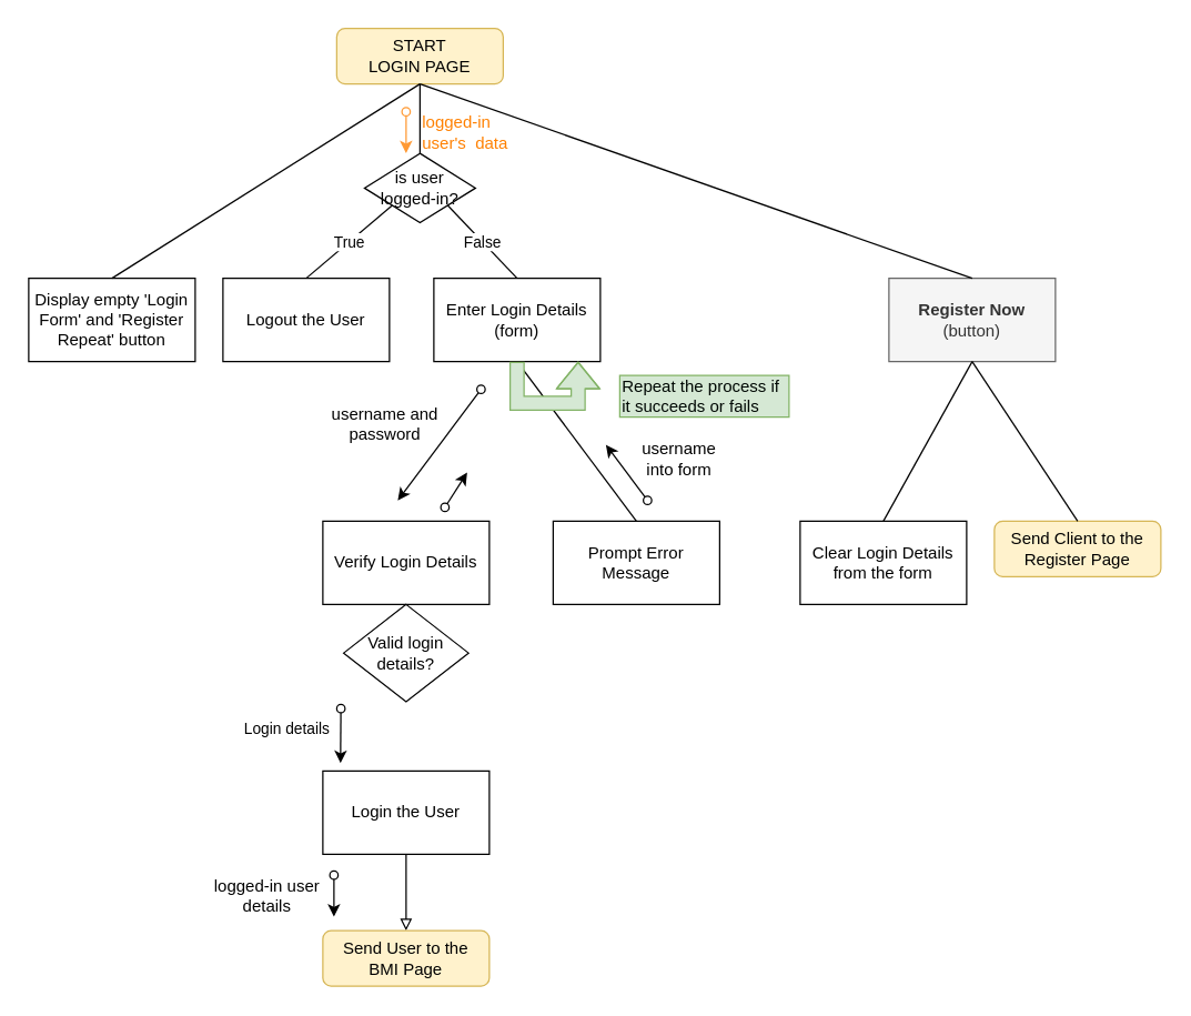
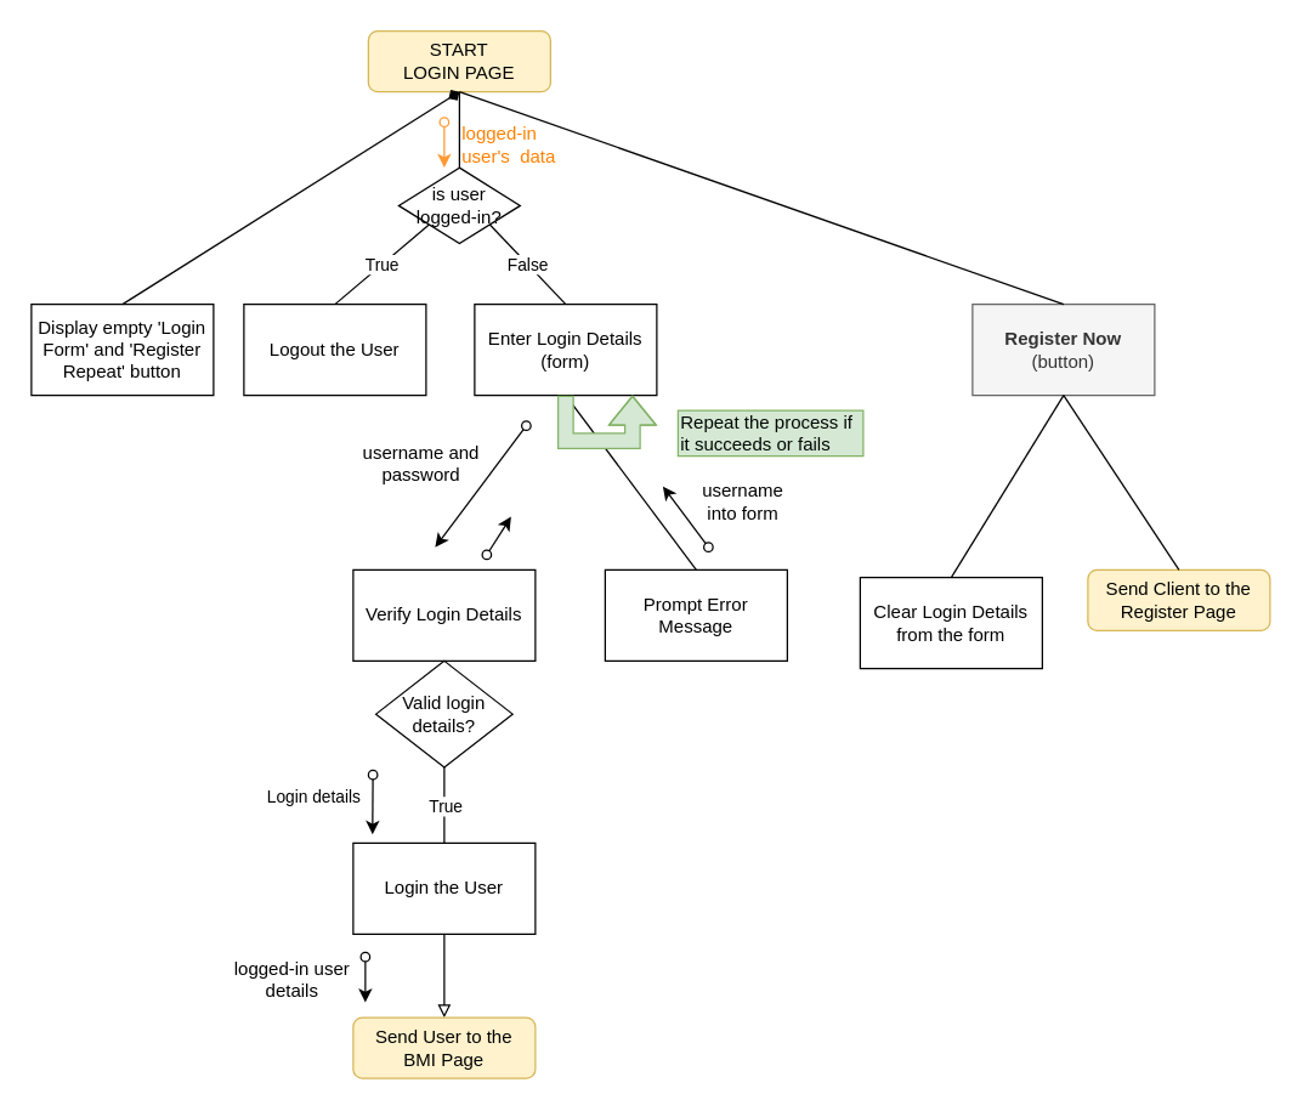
- <mxCell id="37" value="" style="endArrow=none;html=1;rounded=0;entryX=0.5;entryY=1;entryDx=0;entryDy=0;exitX=0.5;exitY=0;exitDx=0;exitDy=0;" parent="1" source="36" target="11" edge="1"><mxGeometry width="50" height="50" relative="1" as="geometry"><mxPoint x="156" y="180" as="sourcePoint" /><mxPoint x="206" y="130" as="targetPoint" /></mxGeometry></mxCell>
+ <mxCell id="37" value="" style="endArrow=diamond;html=1;rounded=0;entryX=0.5;entryY=1;entryDx=0;entryDy=0;exitX=0.5;exitY=0;exitDx=0;exitDy=0;" parent="1" source="36" target="11" edge="1"><mxGeometry width="50" height="50" relative="1" as="geometry"><mxPoint x="156" y="180" as="sourcePoint" /><mxPoint x="206" y="130" as="targetPoint" /></mxGeometry></mxCell>
- <mxCell id="31" value="Clear Login Details&lt;br&gt;from the form" style="rounded=0;whiteSpace=wrap;html=1;" parent="1" vertex="1"><mxGeometry x="576" y="375" width="120" height="60" as="geometry" /></mxCell>
+ <mxCell id="31" value="Clear Login Details&lt;br&gt;from the form" style="rounded=0;whiteSpace=wrap;html=1;" parent="1" vertex="1"><mxGeometry x="566" y="380" width="120" height="60" as="geometry" /></mxCell>
+ <mxCell id="8" value="" style="endArrow=none;html=1;rounded=0;exitX=0.5;exitY=1;exitDx=0;exitDy=0;entryX=0.5;entryY=0;entryDx=0;entryDy=0;endFill=0;" parent="1" source="4" target="6" edge="1"><mxGeometry relative="1" as="geometry"><mxPoint x="88" y="485" as="sourcePoint" /><mxPoint x="209" y="425" as="targetPoint" /></mxGeometry></mxCell>
+ <mxCell id="9" value="True" style="edgeLabel;resizable=0;html=1;;align=center;verticalAlign=middle;" parent="8" connectable="0" vertex="1"><mxGeometry relative="1" as="geometry" /></mxCell>
